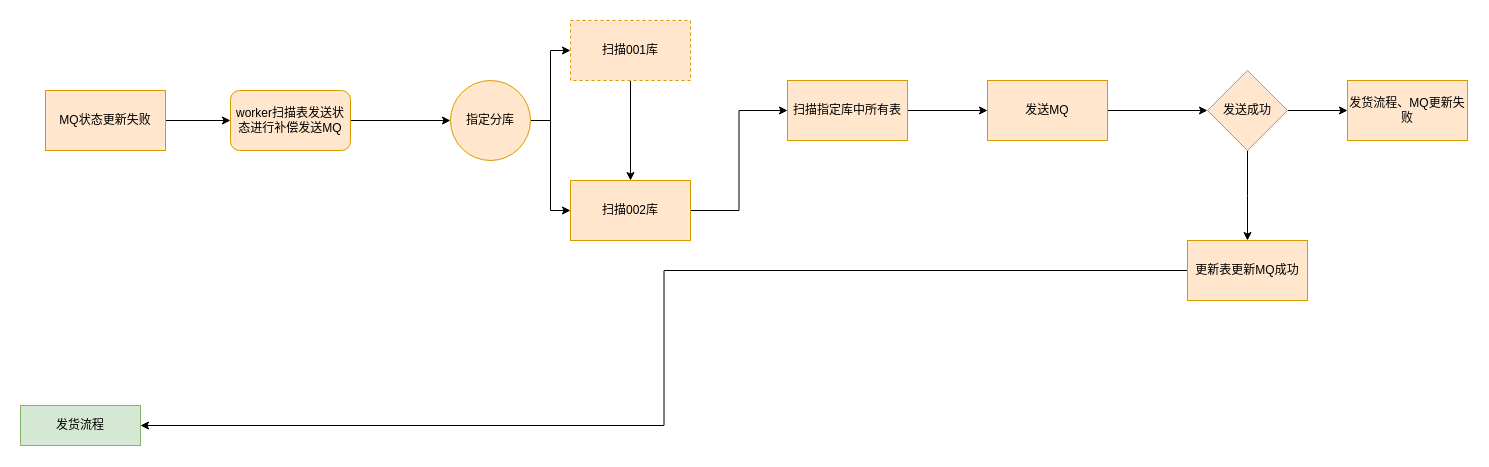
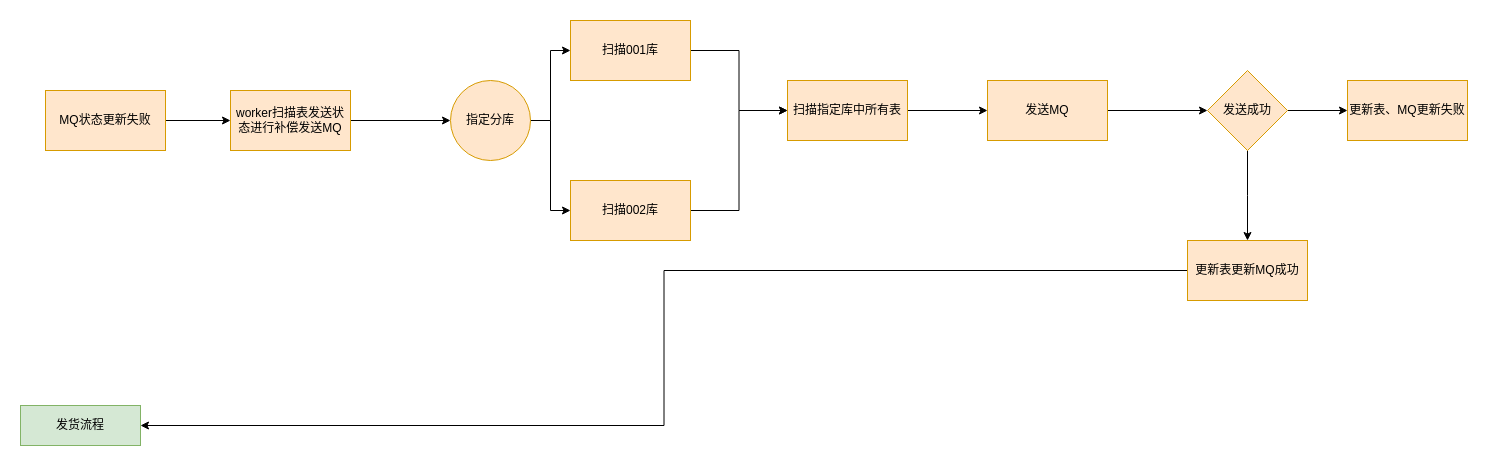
- <mxCell id="10" value="扫描001库" style="whiteSpace=wrap;html=1;fillColor=#ffe6cc;strokeColor=#d79b00;rounded=0;dashed=1;" vertex="1" parent="1"><mxGeometry x="570" y="20" width="120" height="60" as="geometry" /></mxCell>
+ <mxCell id="10" value="扫描001库" style="whiteSpace=wrap;html=1;fillColor=#ffe6cc;strokeColor=#d79b00;rounded=0;" vertex="1" parent="1"><mxGeometry x="570" y="20" width="120" height="60" as="geometry" /></mxCell>
- <mxCell id="21" value="发货流程、MQ更新失败" style="whiteSpace=wrap;html=1;fillColor=#ffe6cc;strokeColor=#d79b00;rounded=0;" vertex="1" parent="1"><mxGeometry x="1347" y="80" width="120" height="60" as="geometry" /></mxCell>
+ <mxCell id="21" value="更新表、MQ更新失败" style="whiteSpace=wrap;html=1;fillColor=#ffe6cc;strokeColor=#d79b00;rounded=0;" vertex="1" parent="1"><mxGeometry x="1347" y="80" width="120" height="60" as="geometry" /></mxCell>
- <mxCell id="5" value="worker扫描表发送状态进行补偿发送MQ" style="whiteSpace=wrap;html=1;fillColor=#ffe6cc;strokeColor=#d79b00;rounded=1;" vertex="1" parent="1"><mxGeometry x="230" y="90" width="120" height="60" as="geometry" /></mxCell>
+ <mxCell id="5" value="worker扫描表发送状态进行补偿发送MQ" style="whiteSpace=wrap;html=1;fillColor=#ffe6cc;strokeColor=#d79b00;rounded=0;" vertex="1" parent="1"><mxGeometry x="230" y="90" width="120" height="60" as="geometry" /></mxCell>
- <mxCell id="9" value="" style="edgeStyle=orthogonalEdgeStyle;rounded=0;orthogonalLoop=1;jettySize=auto;html=1;" edge="1" parent="1" source="10" target="12"><mxGeometry relative="1" as="geometry" /></mxCell>
+ <mxCell id="9" value="" style="edgeStyle=orthogonalEdgeStyle;rounded=0;orthogonalLoop=1;jettySize=auto;html=1;" edge="1" parent="1" source="10" target="14"><mxGeometry relative="1" as="geometry" /></mxCell>
